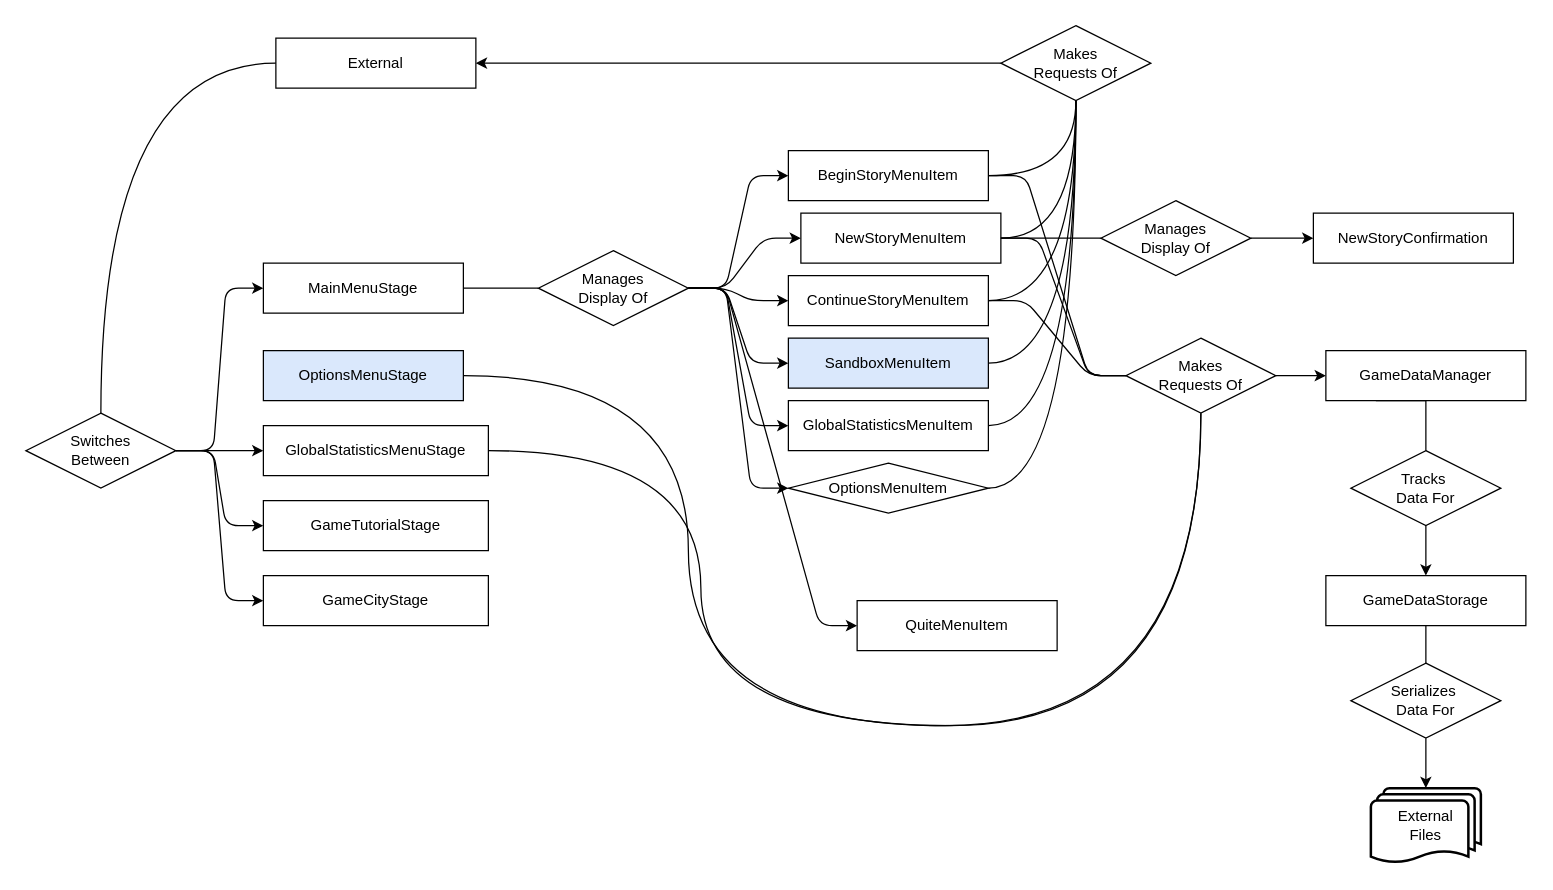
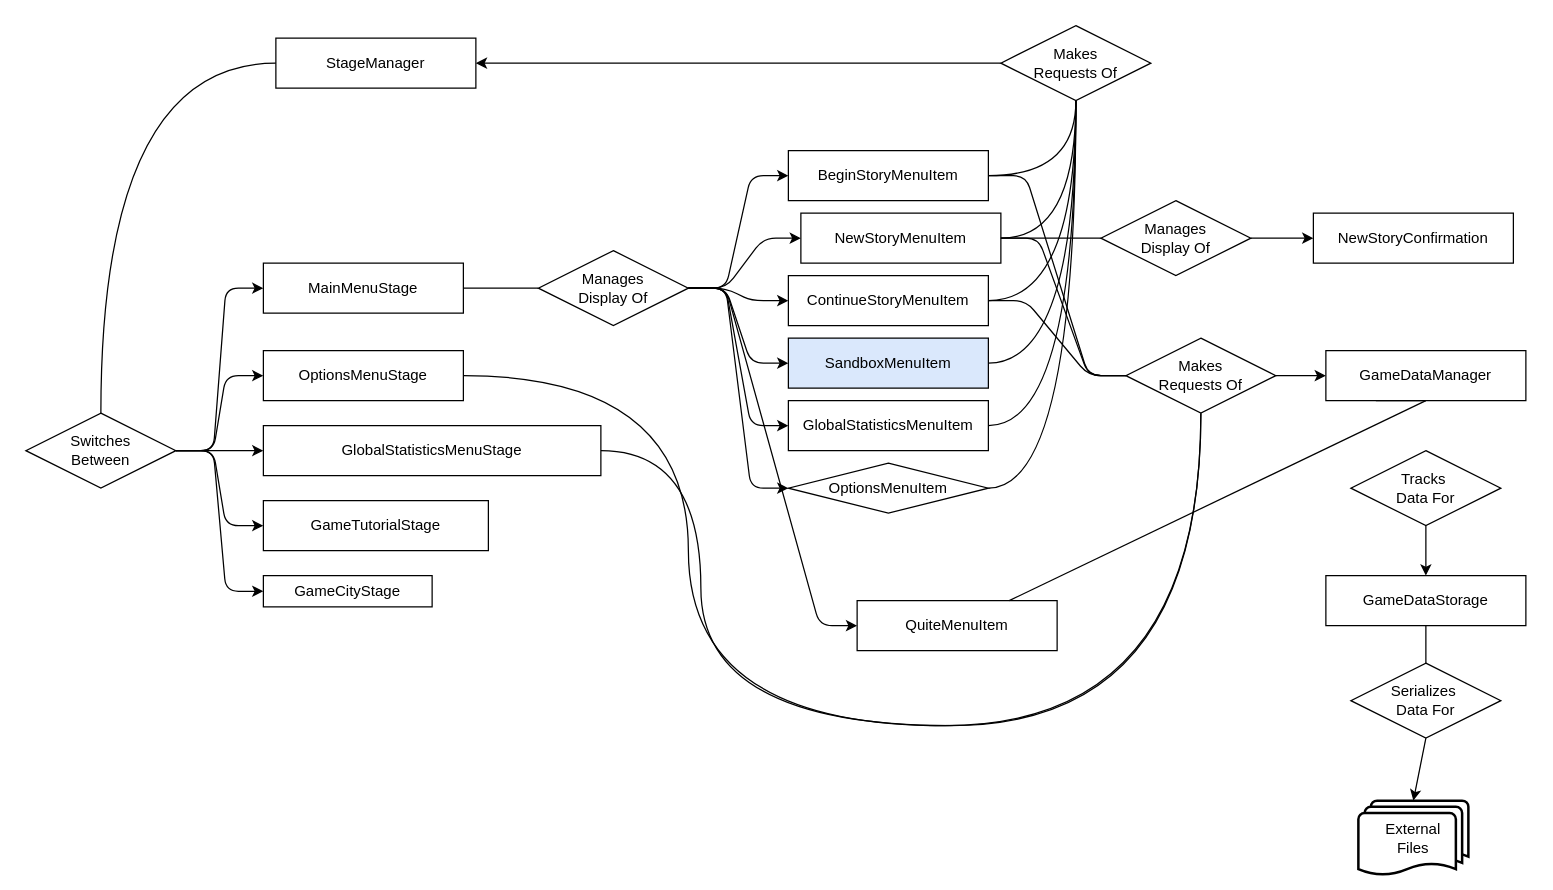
- <mxCell id="2" value="External" style="whiteSpace=wrap;html=1;align=center;" parent="1" vertex="1"><mxGeometry x="220" y="30" width="160" height="40" as="geometry" /></mxCell>
+ <mxCell id="2" value="StageManager" style="whiteSpace=wrap;html=1;align=center;" parent="1" vertex="1"><mxGeometry x="220" y="30" width="160" height="40" as="geometry" /></mxCell>
- <mxCell id="14" value="OptionsMenuStage" style="whiteSpace=wrap;html=1;align=center;fillColor=#dae8fc;" parent="1" vertex="1"><mxGeometry x="210" y="280" width="160" height="40" as="geometry" /></mxCell>
+ <mxCell id="14" value="OptionsMenuStage" style="whiteSpace=wrap;html=1;align=center;" parent="1" vertex="1"><mxGeometry x="210" y="280" width="160" height="40" as="geometry" /></mxCell>
+ <mxCell id="22" value="" style="edgeStyle=entityRelationEdgeStyle;fontSize=12;html=1;endArrow=classic;endFill=1;exitX=1;exitY=0.5;exitDx=0;exitDy=0;entryX=0;entryY=0.5;entryDx=0;entryDy=0;" parent="1" source="18" target="14" edge="1"><mxGeometry width="100" height="100" relative="1" as="geometry"><mxPoint x="150" y="330" as="sourcePoint" /><mxPoint x="210" y="360" as="targetPoint" /></mxGeometry></mxCell>
- <mxCell id="43" value="" style="fontSize=12;html=1;endArrow=none;startArrow=none;exitX=0.5;exitY=1;exitDx=0;exitDy=0;entryX=0.5;entryY=0;entryDx=0;entryDy=0;endFill=0;startFill=0;" parent="1" source="6" target="42" edge="1"><mxGeometry width="100" height="100" relative="1" as="geometry"><mxPoint x="1180" y="340" as="sourcePoint" /><mxPoint x="1240" y="340" as="targetPoint" /></mxGeometry></mxCell>
+ <mxCell id="43" value="" style="fontSize=12;html=1;endArrow=none;startArrow=none;exitX=0.5;exitY=1;exitDx=0;exitDy=0;endFill=0;startFill=0;" parent="1" source="6" target="11" edge="1"><mxGeometry width="100" height="100" relative="1" as="geometry"><mxPoint x="1180" y="340" as="sourcePoint" /><mxPoint x="1240" y="340" as="targetPoint" /></mxGeometry></mxCell>
- <mxCell id="15" value="GlobalStatisticsMenuStage" style="whiteSpace=wrap;html=1;align=center;" parent="1" vertex="1"><mxGeometry x="210" y="340" width="180" height="40" as="geometry" /></mxCell>
+ <mxCell id="15" value="GlobalStatisticsMenuStage" style="whiteSpace=wrap;html=1;align=center;" parent="1" vertex="1"><mxGeometry x="210" y="340" width="270" height="40" as="geometry" /></mxCell>
- <mxCell id="17" value="GameCityStage" style="whiteSpace=wrap;html=1;align=center;" parent="1" vertex="1"><mxGeometry x="210" y="460" width="180" height="40" as="geometry" /></mxCell>
+ <mxCell id="17" value="GameCityStage" style="whiteSpace=wrap;html=1;align=center;" parent="1" vertex="1"><mxGeometry x="210" y="460" width="135" height="25" as="geometry" /></mxCell>
- <mxCell id="57" value="External&lt;br&gt;Files" style="strokeWidth=2;html=1;shape=mxgraph.flowchart.multi-document;whiteSpace=wrap;" vertex="1" parent="1"><mxGeometry x="1096" y="630" width="88" height="60" as="geometry" /></mxCell>
+ <mxCell id="57" value="External&lt;br&gt;Files" style="strokeWidth=2;html=1;shape=mxgraph.flowchart.multi-document;whiteSpace=wrap;" vertex="1" parent="1"><mxGeometry x="1086" y="640" width="88" height="60" as="geometry" /></mxCell>
